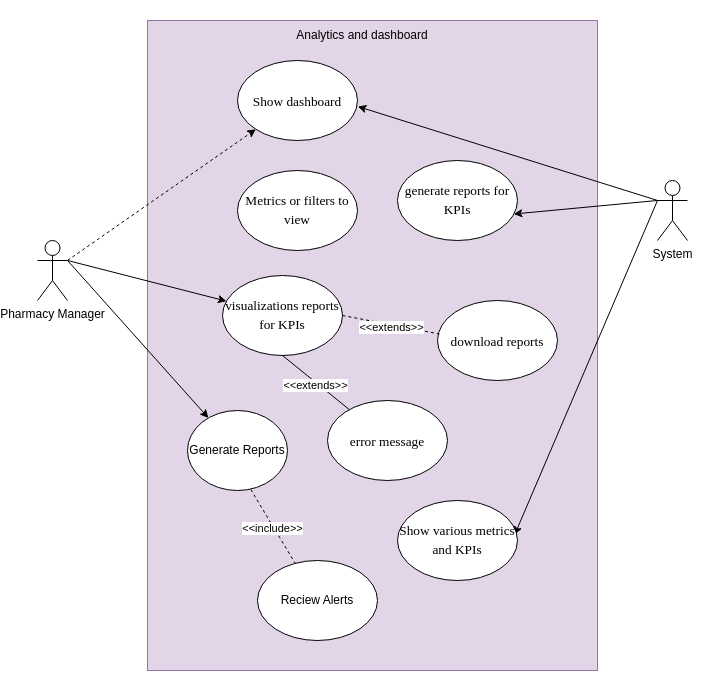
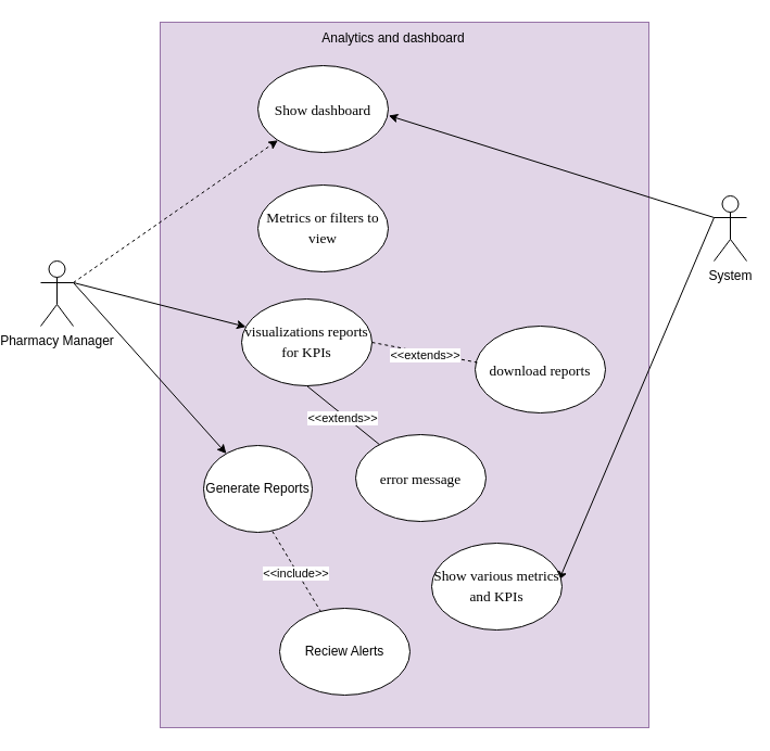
- <mxCell id="17" value="&lt;span style=&quot;text-align: start; font-size: 10pt; font-family: &amp;quot;Times New Roman&amp;quot;, serif;&quot; lang=&quot;EN-US&quot;&gt;generate reports for KPIs&lt;/span&gt;&lt;span style=&quot;font-size: medium; text-align: start;&quot;&gt;&lt;/span&gt;" style="ellipse;whiteSpace=wrap;html=1;" parent="1" vertex="1"><mxGeometry x="380" y="160" width="120" height="80" as="geometry" /></mxCell>
- <mxCell id="7" style="edgeStyle=none;rounded=0;orthogonalLoop=1;jettySize=auto;html=1;exitX=0;exitY=0.333;exitDx=0;exitDy=0;exitPerimeter=0;entryX=0.969;entryY=0.669;entryDx=0;entryDy=0;entryPerimeter=0;" parent="1" source="9" target="17" edge="1"><mxGeometry relative="1" as="geometry"><mxPoint x="520" y="260" as="targetPoint" /></mxGeometry></mxCell>
